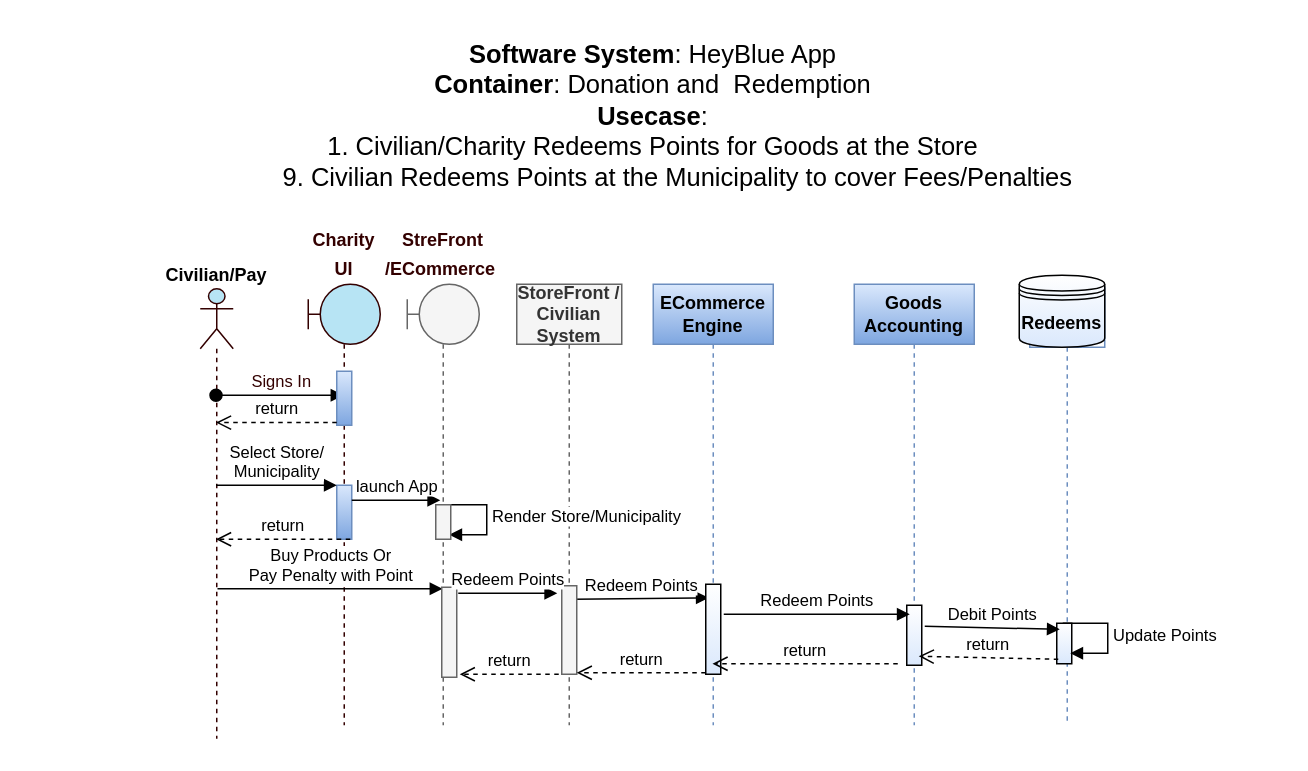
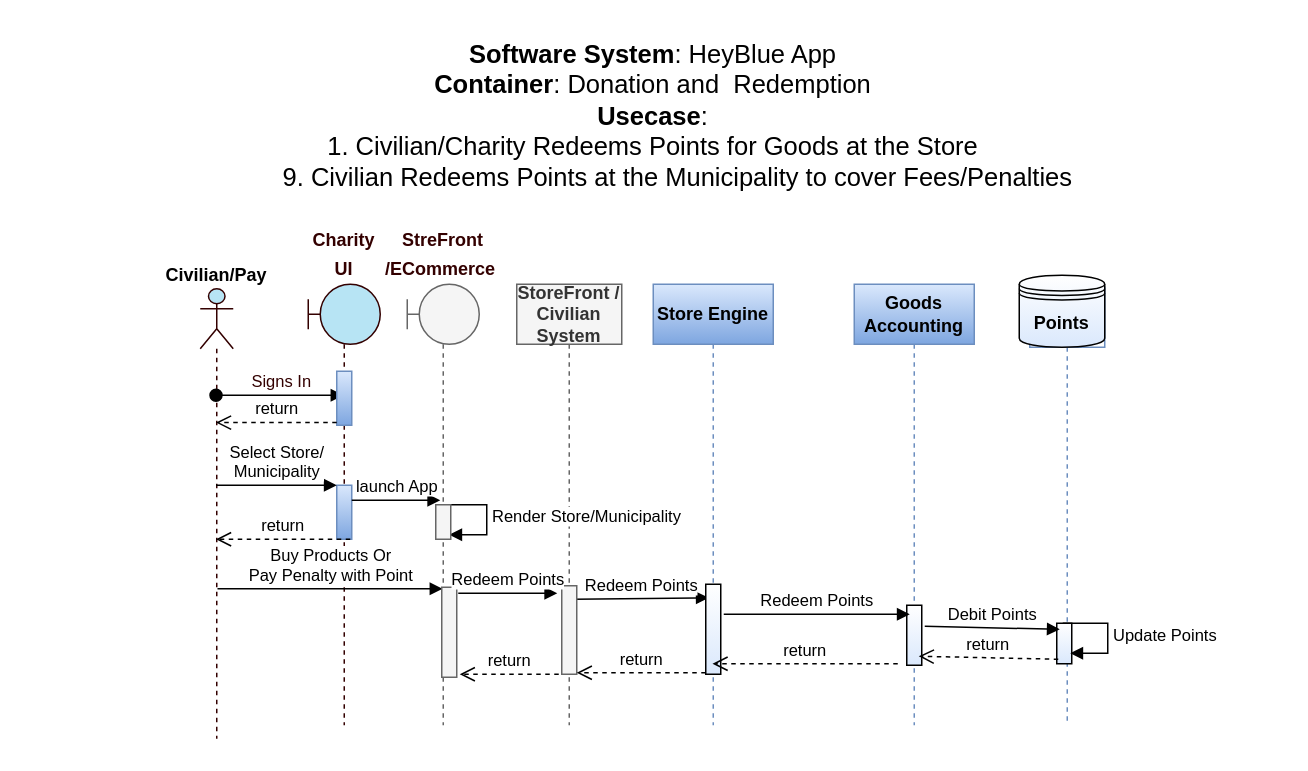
- <mxCell id="3" value="&lt;b&gt;ECommerce Engine&lt;/b&gt;" style="shape=umlLifeline;perimeter=lifelinePerimeter;whiteSpace=wrap;html=1;container=1;collapsible=0;recursiveResize=0;outlineConnect=0;rounded=0;fillColor=#dae8fc;noLabel=0;gradientColor=#7ea6e0;strokeColor=#6c8ebf;" parent="1" vertex="1"><mxGeometry x="435" y="189" width="80" height="294" as="geometry" /></mxCell>
+ <mxCell id="3" value="&lt;b&gt;Store Engine&lt;/b&gt;" style="shape=umlLifeline;perimeter=lifelinePerimeter;whiteSpace=wrap;html=1;container=1;collapsible=0;recursiveResize=0;outlineConnect=0;rounded=0;fillColor=#dae8fc;noLabel=0;gradientColor=#7ea6e0;strokeColor=#6c8ebf;" parent="1" vertex="1"><mxGeometry x="435" y="189" width="80" height="294" as="geometry" /></mxCell>
- <mxCell id="27" value="Redeems" style="shape=datastore;whiteSpace=wrap;html=1;fillColor=default;gradientColor=#DAE8FC;fontStyle=1" vertex="1" parent="24"><mxGeometry x="-7" y="-8" width="57" height="48" as="geometry" /></mxCell>
+ <mxCell id="27" value="Points" style="shape=datastore;whiteSpace=wrap;html=1;fillColor=default;gradientColor=#DAE8FC;fontStyle=1" vertex="1" parent="24"><mxGeometry x="-7" y="-8" width="57" height="48" as="geometry" /></mxCell>
